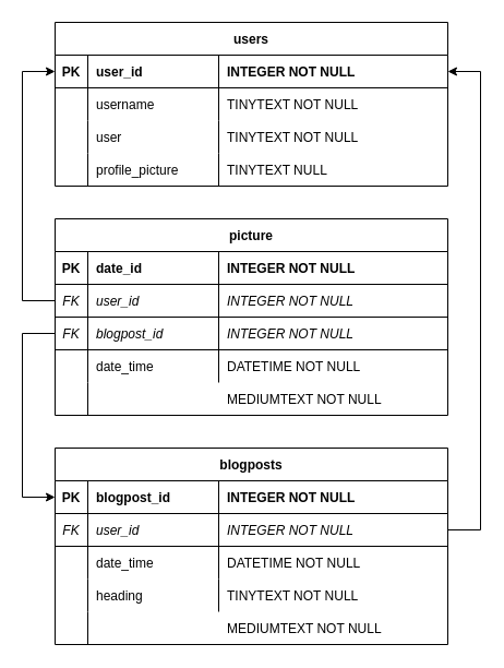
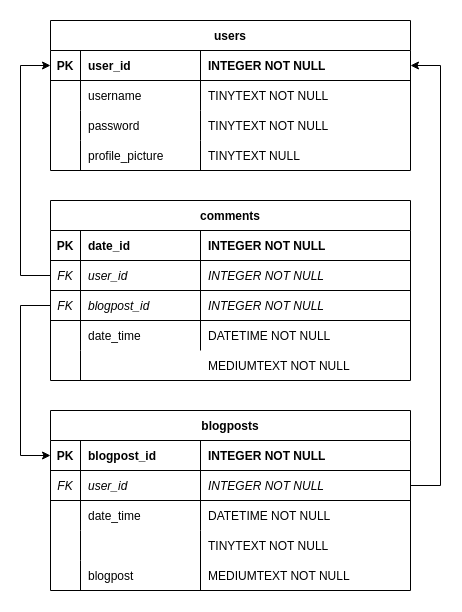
- <mxCell id="13" value="user" style="shape=partialRectangle;overflow=hidden;connectable=0;fillColor=none;top=0;left=0;bottom=0;right=0;align=left;spacingLeft=6;" parent="11" vertex="1"><mxGeometry x="30" width="120" height="30" as="geometry"><mxRectangle width="120" height="30" as="alternateBounds" /></mxGeometry></mxCell>
+ <mxCell id="13" value="password" style="shape=partialRectangle;overflow=hidden;connectable=0;fillColor=none;top=0;left=0;bottom=0;right=0;align=left;spacingLeft=6;" parent="11" vertex="1"><mxGeometry x="30" width="120" height="30" as="geometry"><mxRectangle width="120" height="30" as="alternateBounds" /></mxGeometry></mxCell>
- <mxCell id="40" value="picture" style="shape=table;startSize=30;container=1;collapsible=1;childLayout=tableLayout;fixedRows=1;rowLines=0;fontStyle=1;align=center;resizeLast=1;" parent="1" vertex="1"><mxGeometry x="50" y="200" width="360" height="180" as="geometry" /></mxCell>
+ <mxCell id="40" value="comments" style="shape=table;startSize=30;container=1;collapsible=1;childLayout=tableLayout;fixedRows=1;rowLines=0;fontStyle=1;align=center;resizeLast=1;" parent="1" vertex="1"><mxGeometry x="50" y="200" width="360" height="180" as="geometry" /></mxCell>
- <mxCell id="34" value="heading" style="shape=partialRectangle;overflow=hidden;connectable=0;fillColor=none;top=0;left=0;bottom=0;right=0;align=left;spacingLeft=6;" parent="32" vertex="1"><mxGeometry x="30" width="120" height="30" as="geometry"><mxRectangle width="120" height="30" as="alternateBounds" /></mxGeometry></mxCell>
+ <mxCell id="38" value="blogpost" style="shape=partialRectangle;overflow=hidden;connectable=0;fillColor=none;top=0;left=0;bottom=0;right=0;align=left;spacingLeft=6;" parent="36" vertex="1"><mxGeometry x="30" width="120" height="30" as="geometry"><mxRectangle width="120" height="30" as="alternateBounds" /></mxGeometry></mxCell>
